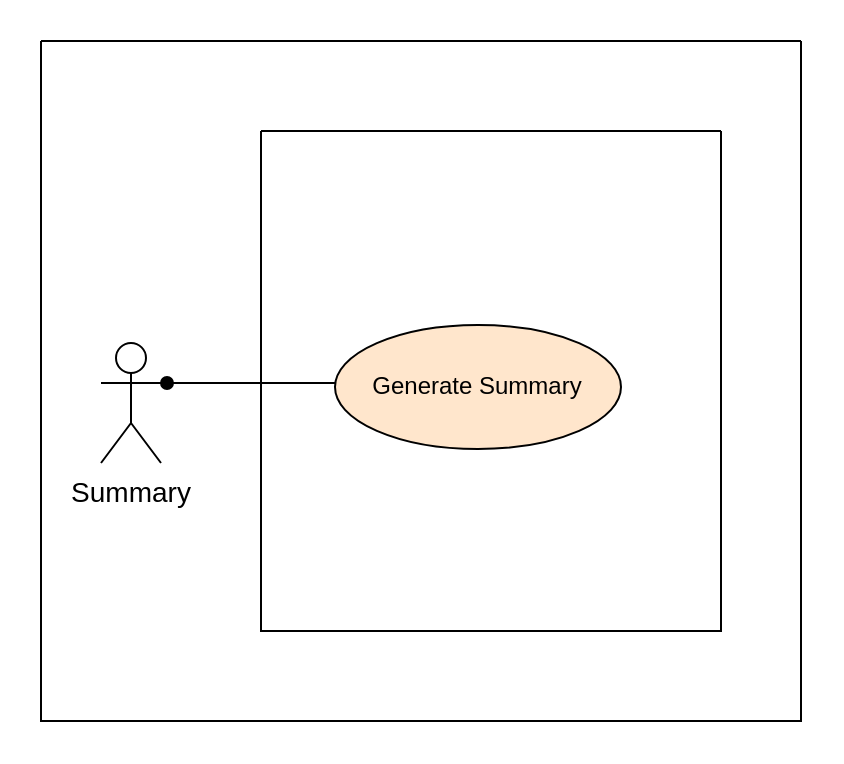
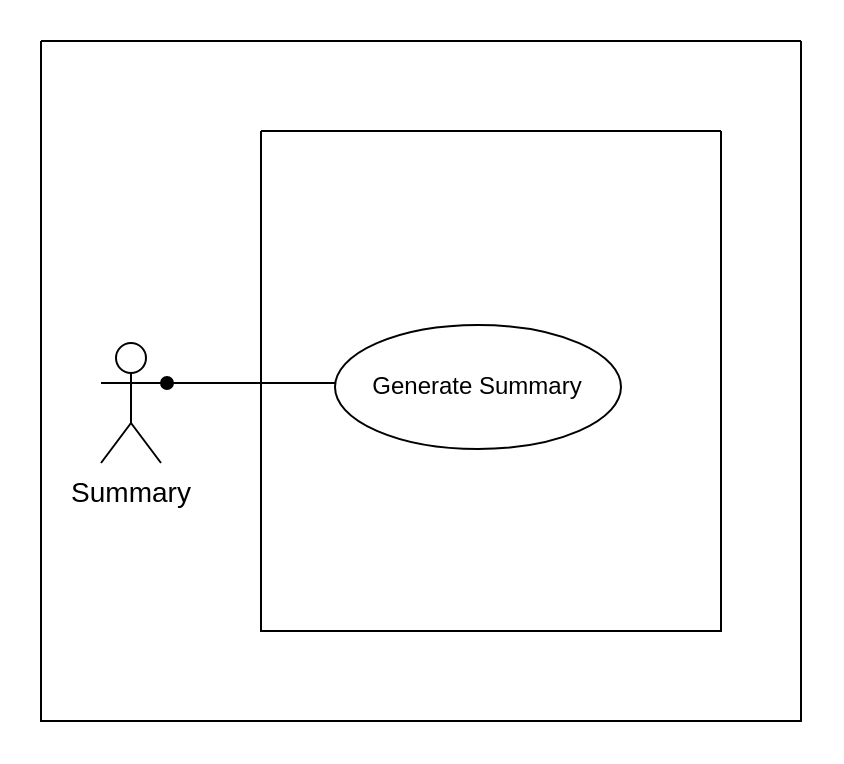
- <mxCell id="3" value="&lt;div&gt;Generate Summary&lt;/div&gt;" style="ellipse;whiteSpace=wrap;html=1;fillColor=#ffe6cc;" vertex="1" parent="1"><mxGeometry x="167" y="162" width="143" height="62" as="geometry" /></mxCell>
+ <mxCell id="3" value="&lt;div&gt;Generate Summary&lt;/div&gt;" style="ellipse;whiteSpace=wrap;html=1;" vertex="1" parent="1"><mxGeometry x="167" y="162" width="143" height="62" as="geometry" /></mxCell>
